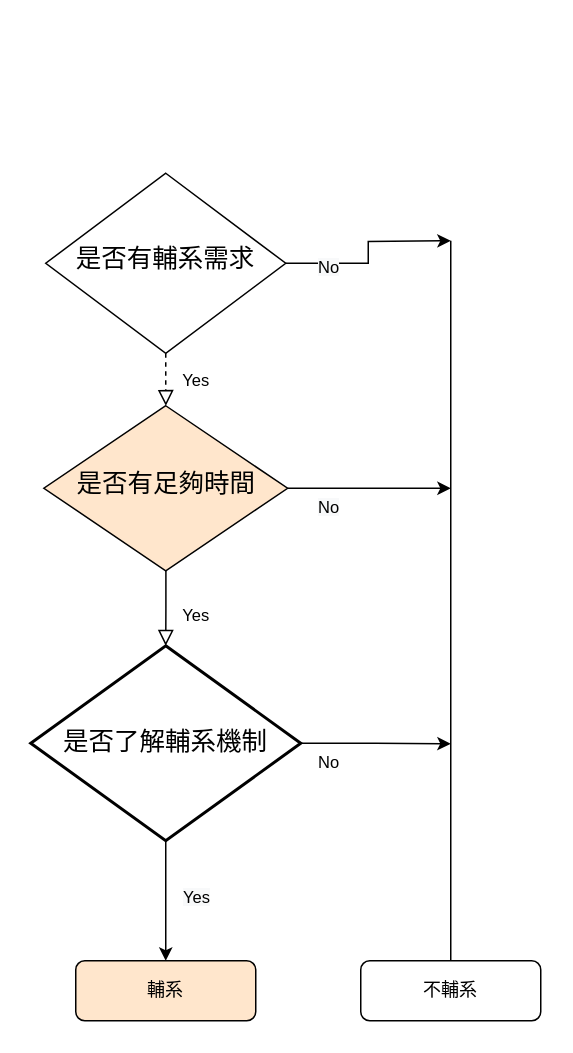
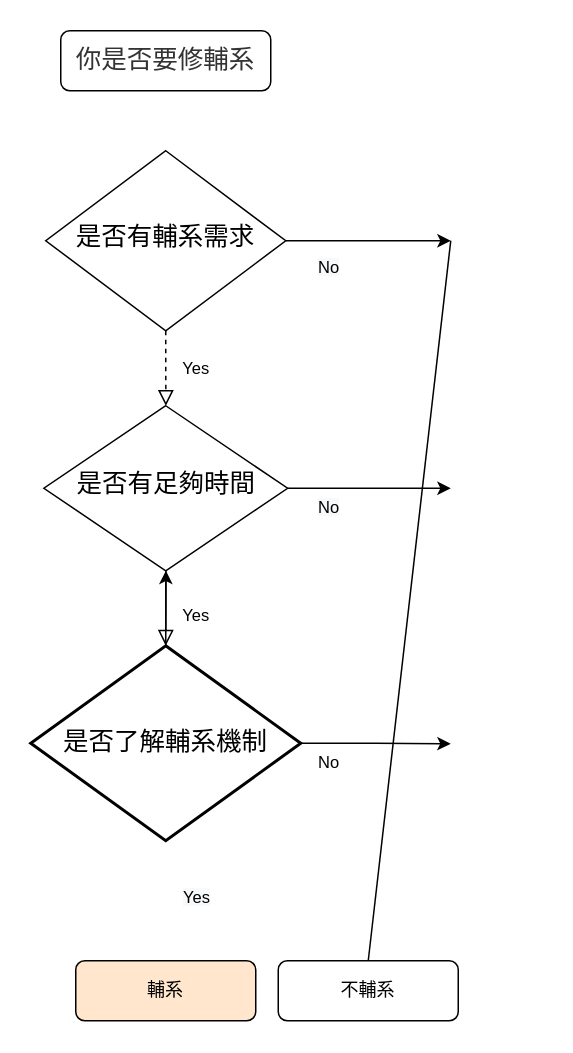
+ <mxCell id="2" value="&lt;span style=&quot;color: rgb(51, 51, 51); font-family: 微軟正黑體, Arial, Helvetica, sans-serif; font-size: 17px; text-align: left; background-color: rgb(255, 255, 255);&quot;&gt;你是否要修輔系&lt;/span&gt;" style="rounded=1;whiteSpace=wrap;html=1;fontSize=17;glass=0;strokeWidth=1;shadow=0;" parent="1" vertex="1"><mxGeometry x="40" y="20" width="140" height="40" as="geometry" /></mxCell>
- <mxCell id="5" value="&lt;font style=&quot;font-size: 17px;&quot;&gt;是否有輔系需求&lt;/font&gt;" style="rhombus;whiteSpace=wrap;html=1;shadow=0;fontFamily=Helvetica;fontSize=12;align=center;strokeWidth=1;spacing=6;spacingTop=-4;" parent="1" vertex="1"><mxGeometry x="30" y="115" width="160" height="120" as="geometry" /></mxCell>
+ <mxCell id="5" value="&lt;font style=&quot;font-size: 17px;&quot;&gt;是否有輔系需求&lt;/font&gt;" style="rhombus;whiteSpace=wrap;html=1;shadow=0;fontFamily=Helvetica;fontSize=12;align=center;strokeWidth=1;spacing=6;spacingTop=-4;" parent="1" vertex="1"><mxGeometry x="30" y="100" width="160" height="120" as="geometry" /></mxCell>
- <mxCell id="8" value="&lt;font style=&quot;font-size: 17px;&quot;&gt;是否有足夠時間&lt;/font&gt;" style="rhombus;whiteSpace=wrap;html=1;shadow=0;fontFamily=Helvetica;fontSize=12;align=center;strokeWidth=1;spacing=6;spacingTop=-4;fillColor=#ffe6cc;" parent="1" vertex="1"><mxGeometry x="28.75" y="270" width="162.5" height="110" as="geometry" /></mxCell>
+ <mxCell id="8" value="&lt;font style=&quot;font-size: 17px;&quot;&gt;是否有足夠時間&lt;/font&gt;" style="rhombus;whiteSpace=wrap;html=1;shadow=0;fontFamily=Helvetica;fontSize=12;align=center;strokeWidth=1;spacing=6;spacingTop=-4;" parent="1" vertex="1"><mxGeometry x="28.75" y="270" width="162.5" height="110" as="geometry" /></mxCell>
- <mxCell id="11" style="edgeStyle=orthogonalEdgeStyle;rounded=0;orthogonalLoop=1;jettySize=auto;html=1;entryX=0.5;entryY=0;entryDx=0;entryDy=0;fontSize=17;" edge="1" parent="1" source="13" target="9"><mxGeometry relative="1" as="geometry" /></mxCell>
+ <mxCell id="11" style="edgeStyle=orthogonalEdgeStyle;rounded=0;orthogonalLoop=1;jettySize=auto;html=1;fontSize=17;" edge="1" parent="1" source="13" target="8"><mxGeometry relative="1" as="geometry" /></mxCell>
- <mxCell id="10" value="不輔系" style="rounded=1;whiteSpace=wrap;html=1;fontSize=12;glass=0;strokeWidth=1;shadow=0;" parent="1" vertex="1"><mxGeometry x="240" y="640" width="120" height="40" as="geometry" /></mxCell>
+ <mxCell id="10" value="不輔系" style="rounded=1;whiteSpace=wrap;html=1;fontSize=12;glass=0;strokeWidth=1;shadow=0;" parent="1" vertex="1"><mxGeometry x="185" y="640" width="120" height="40" as="geometry" /></mxCell>
